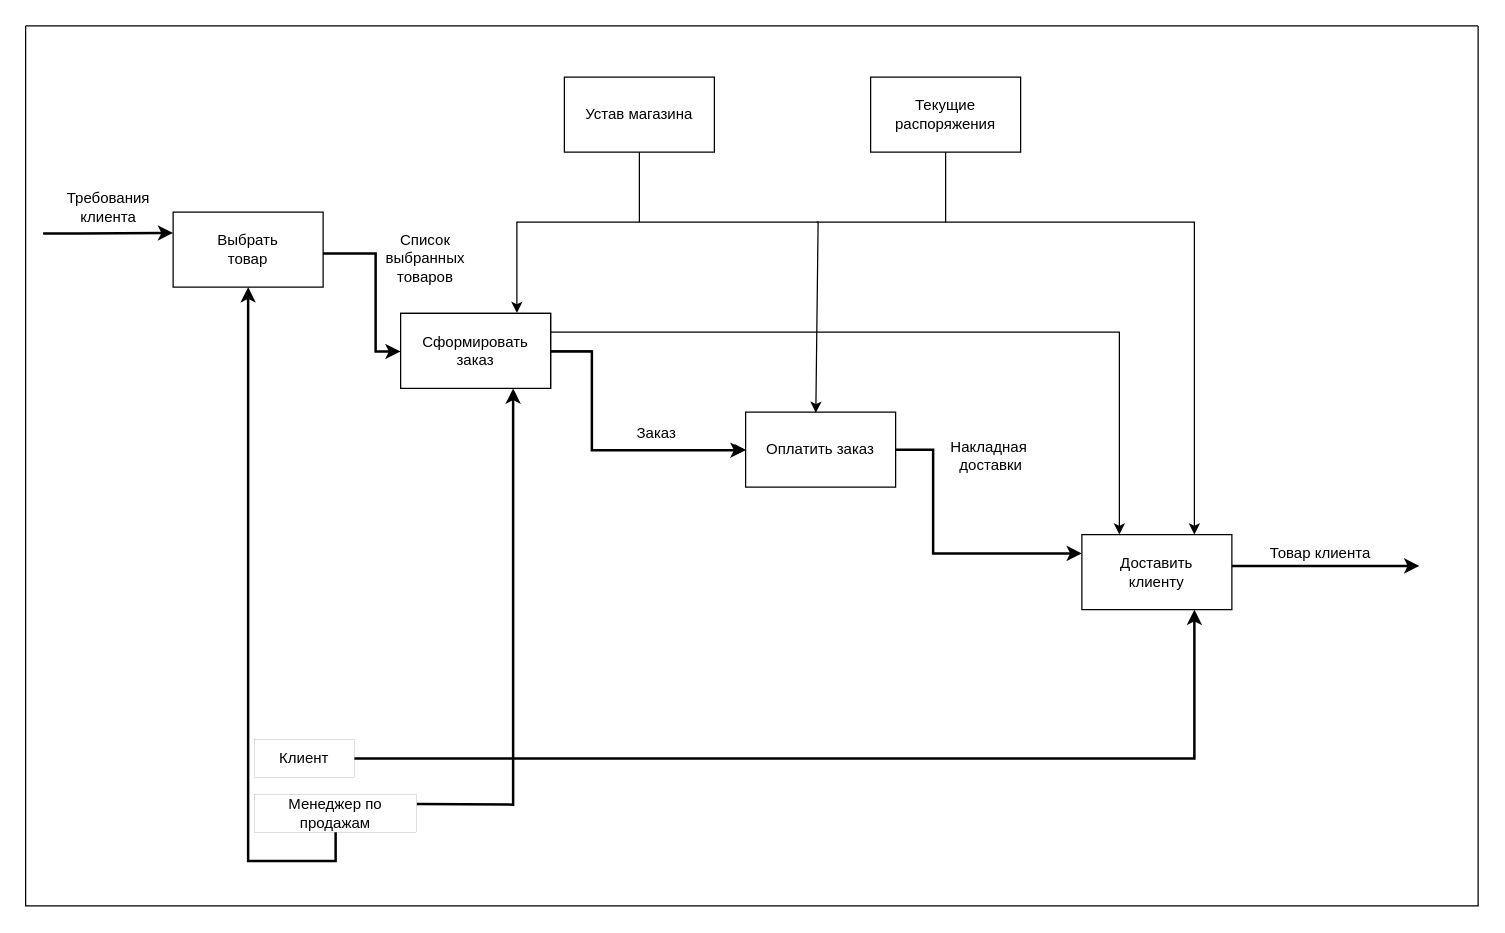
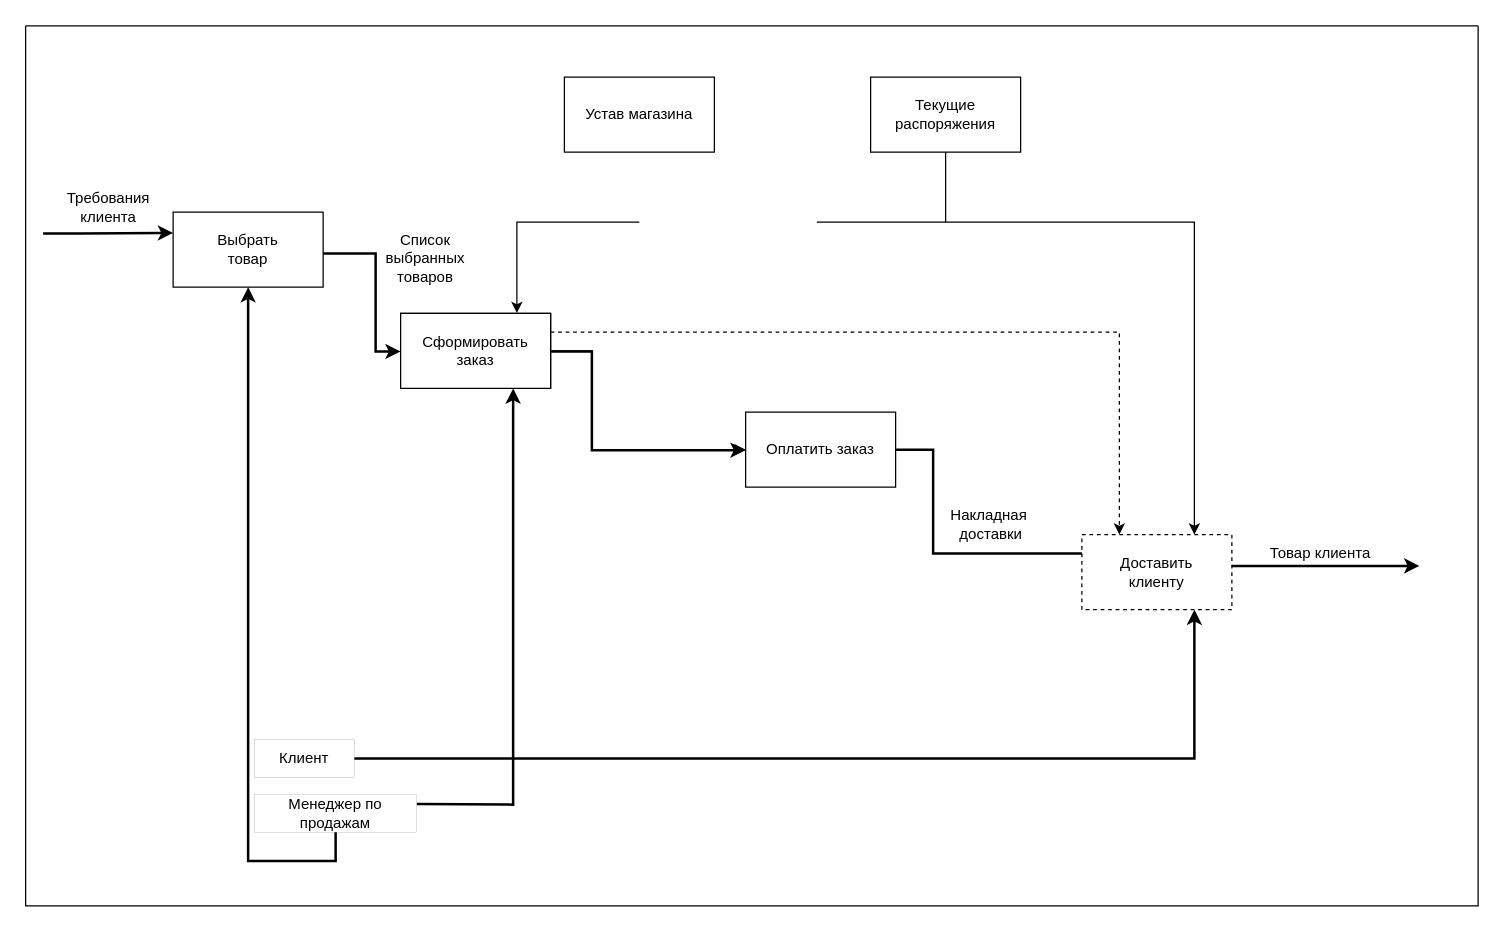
- <mxCell id="29" value="" style="endArrow=classic;html=1;rounded=0;exitX=0.5;exitY=1;exitDx=0;exitDy=0;entryX=0.468;entryY=0.01;entryDx=0;entryDy=0;entryPerimeter=0;" edge="1" parent="2" source="26" target="14"><mxGeometry width="50" height="50" relative="1" as="geometry"><mxPoint x="539.64" y="135.0" as="sourcePoint" /><mxPoint x="491" y="301" as="targetPoint" /><Array as="points"><mxPoint x="491" y="157" /><mxPoint x="634" y="157" /></Array></mxGeometry></mxCell>
- <mxCell id="17" value="" style="endArrow=classic;html=1;rounded=0;entryX=0.25;entryY=0;entryDx=0;entryDy=0;exitX=1;exitY=0.25;exitDx=0;exitDy=0;" parent="2" source="9" target="12" edge="1"><mxGeometry width="50" height="50" relative="1" as="geometry"><mxPoint x="450" y="240" as="sourcePoint" /><mxPoint x="590" y="240" as="targetPoint" /><Array as="points"><mxPoint x="875" y="245" /></Array></mxGeometry></mxCell>
+ <mxCell id="17" value="" style="endArrow=classic;html=1;rounded=0;entryX=0.25;entryY=0;entryDx=0;entryDy=0;exitX=1;exitY=0.25;exitDx=0;exitDy=0;dashed=1;" parent="2" source="9" target="12" edge="1"><mxGeometry width="50" height="50" relative="1" as="geometry"><mxPoint x="450" y="240" as="sourcePoint" /><mxPoint x="590" y="240" as="targetPoint" /><Array as="points"><mxPoint x="875" y="245" /></Array></mxGeometry></mxCell>
- <mxCell id="16" value="Заказ" style="text;html=1;strokeColor=none;fillColor=none;align=center;verticalAlign=middle;whiteSpace=wrap;rounded=0;" parent="2" vertex="1"><mxGeometry x="457" y="309" width="96" height="33" as="geometry" /></mxCell>
- <mxCell id="23" value="Накладная&amp;nbsp;&lt;br&gt;доставки" style="text;html=1;align=center;verticalAlign=middle;resizable=0;points=[];autosize=1;strokeColor=none;fillColor=none;" parent="2" vertex="1"><mxGeometry x="730" y="323" width="83" height="41" as="geometry" /></mxCell>
+ <mxCell id="23" value="Накладная&amp;nbsp;&lt;br&gt;доставки" style="text;html=1;align=center;verticalAlign=middle;resizable=0;points=[];autosize=1;strokeColor=none;fillColor=none;" parent="2" vertex="1"><mxGeometry x="730" y="378" width="83" height="41" as="geometry" /></mxCell>
- <mxCell id="13" style="edgeStyle=orthogonalEdgeStyle;rounded=0;orthogonalLoop=1;jettySize=auto;html=1;entryX=0;entryY=0.25;entryDx=0;entryDy=0;strokeWidth=2;" parent="2" source="14" target="12" edge="1"><mxGeometry relative="1" as="geometry"><Array as="points"><mxPoint x="726" y="339" /><mxPoint x="726" y="422" /></Array></mxGeometry></mxCell>
+ <mxCell id="13" style="edgeStyle=orthogonalEdgeStyle;rounded=0;orthogonalLoop=1;jettySize=auto;html=1;entryX=0;entryY=0.25;entryDx=0;entryDy=0;strokeWidth=2;endArrow=none;" parent="2" source="14" target="12" edge="1"><mxGeometry relative="1" as="geometry"><Array as="points"><mxPoint x="726" y="339" /><mxPoint x="726" y="422" /></Array></mxGeometry></mxCell>
- <mxCell id="12" value="Доставить&lt;br&gt;клиенту" style="rounded=0;whiteSpace=wrap;html=1;" parent="2" vertex="1"><mxGeometry x="845" y="407" width="120" height="60" as="geometry" /></mxCell>
+ <mxCell id="12" value="Доставить&lt;br&gt;клиенту" style="rounded=0;whiteSpace=wrap;html=1;dashed=1;" parent="2" vertex="1"><mxGeometry x="845" y="407" width="120" height="60" as="geometry" /></mxCell>
